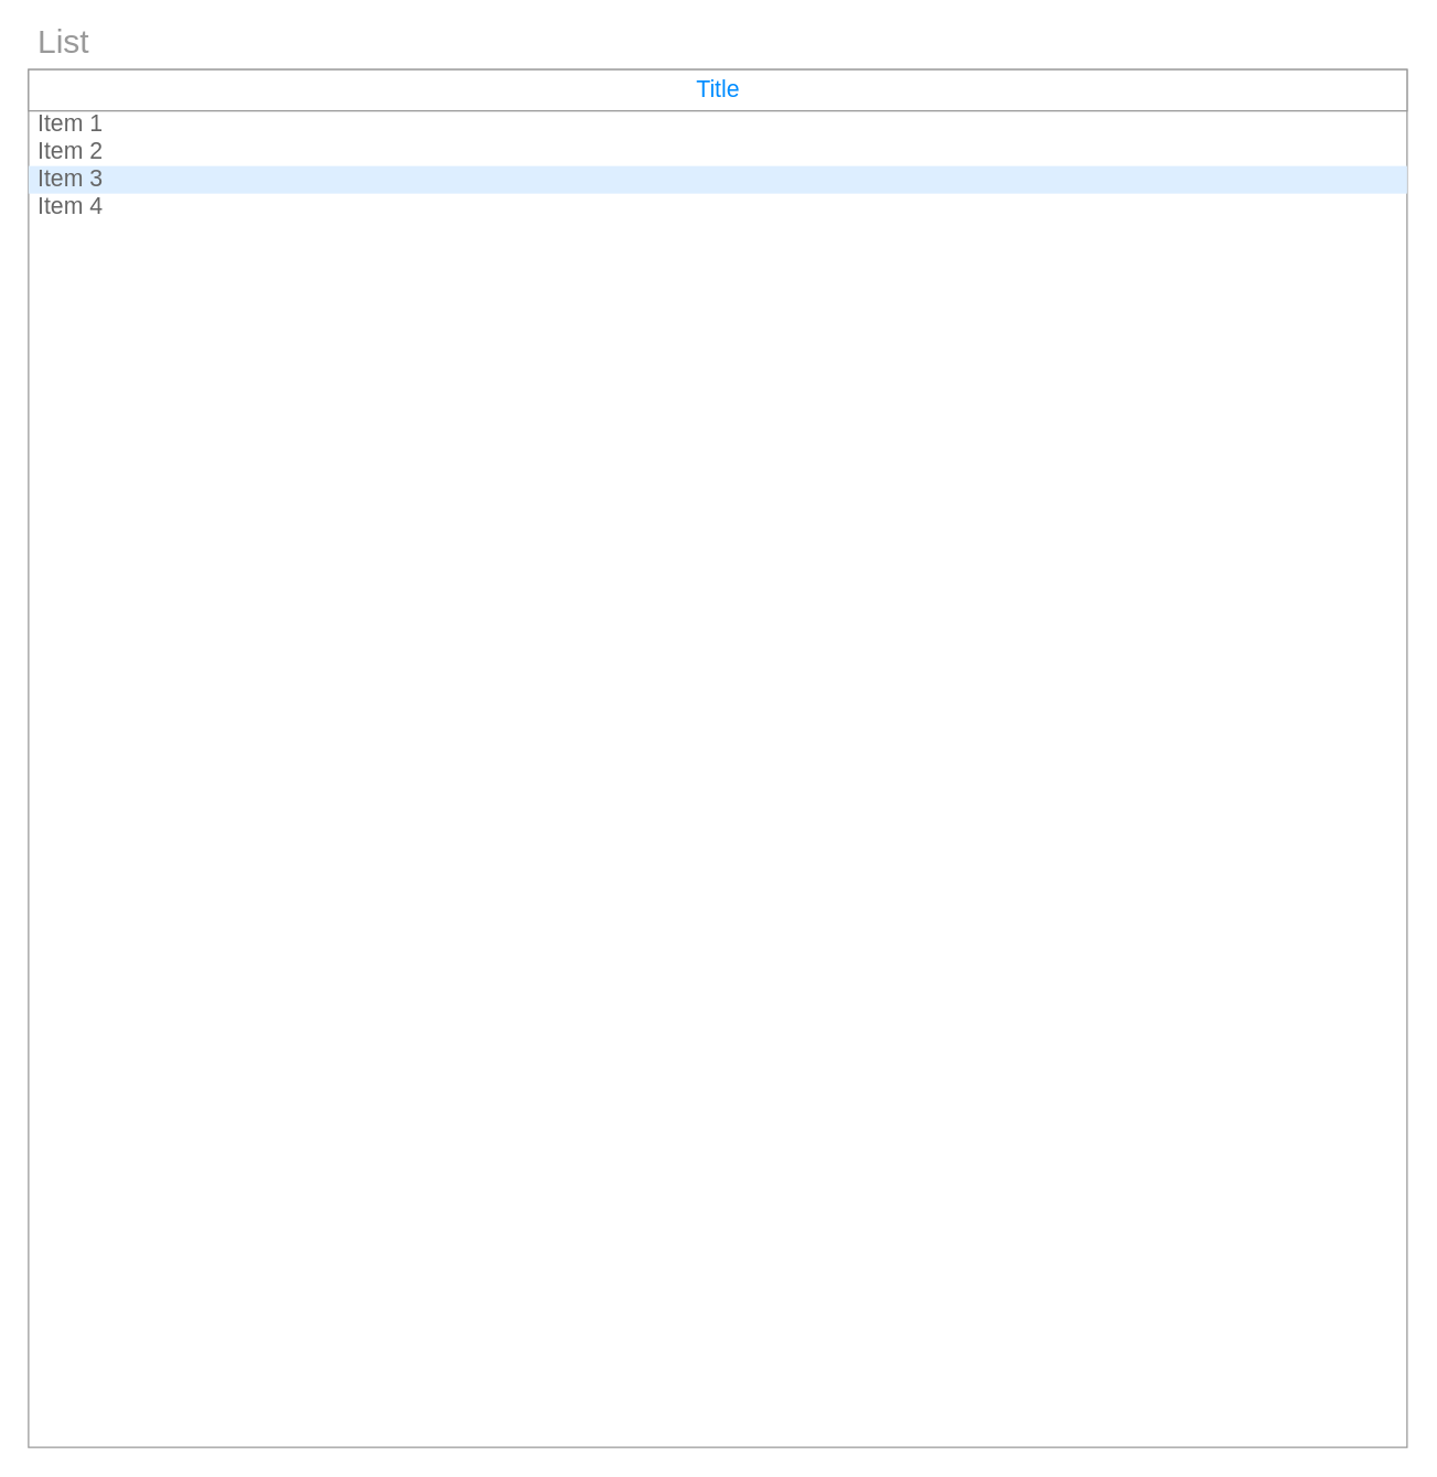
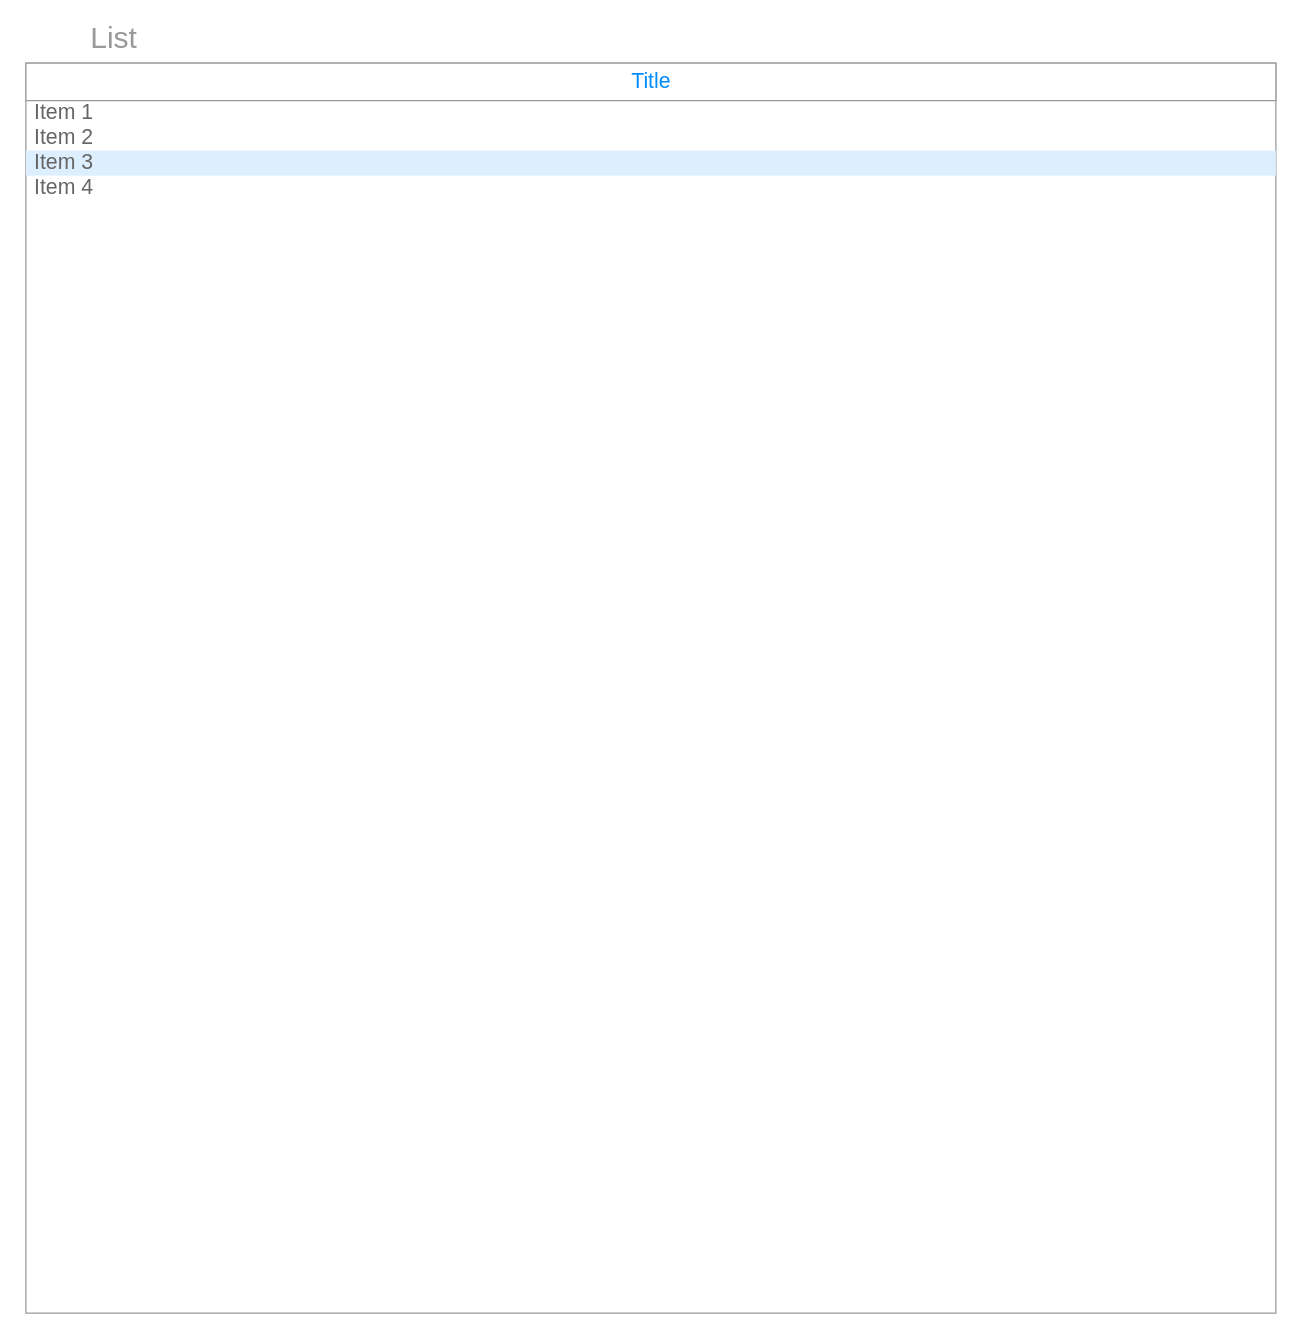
- <mxCell id="2" value="List" style="html=1;shadow=0;dashed=0;shape=mxgraph.bootstrap.rect;strokeColor=none;fillColor=none;fontColor=#999999;align=left;spacingLeft=5;whiteSpace=wrap;rounded=0;fontSize=24;" parent="1" vertex="1"><mxGeometry x="20" y="20" width="200" height="20" as="geometry" /></mxCell>
+ <mxCell id="2" value="List" style="html=1;shadow=0;dashed=0;shape=mxgraph.bootstrap.rect;strokeColor=none;fillColor=none;fontColor=#999999;align=left;spacingLeft=5;whiteSpace=wrap;rounded=0;fontSize=24;" parent="1" vertex="1"><mxGeometry x="65" y="20" width="200" height="20" as="geometry" /></mxCell>
